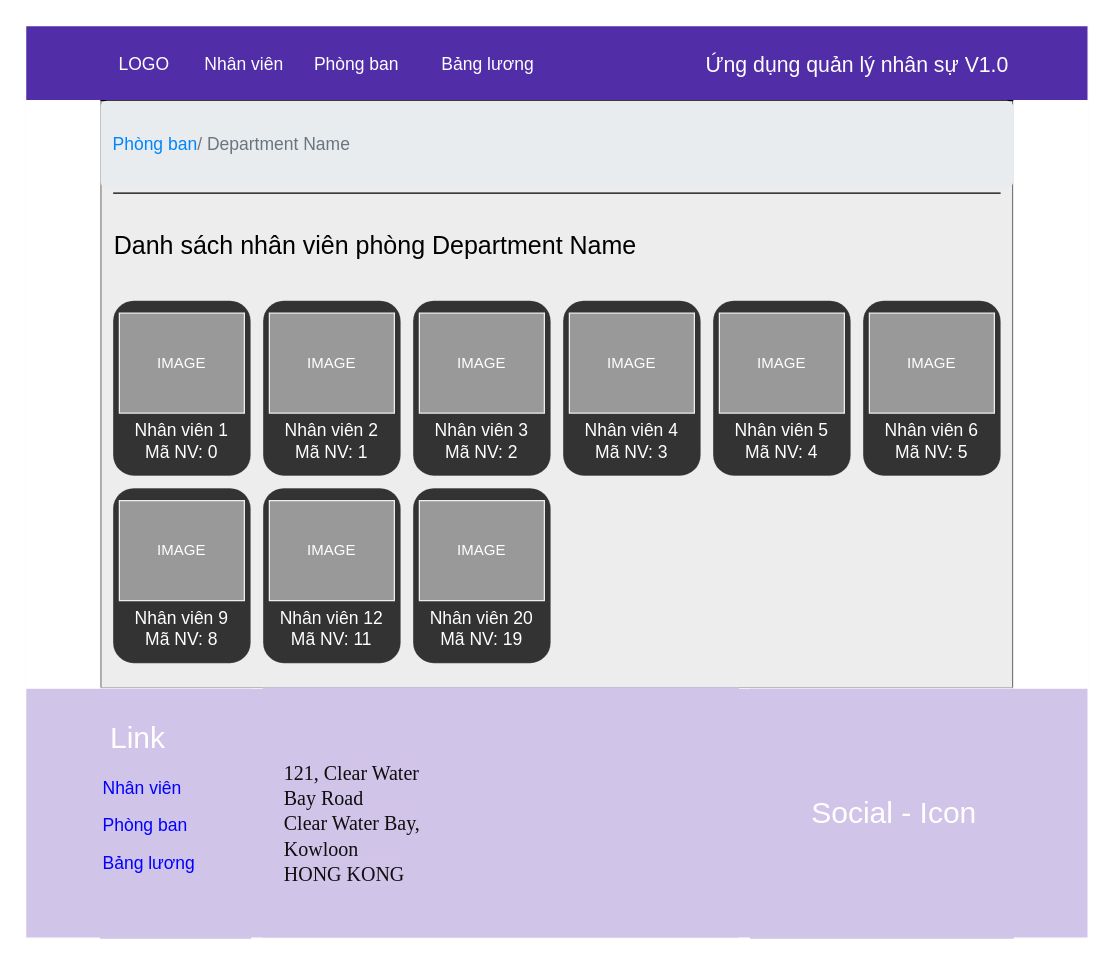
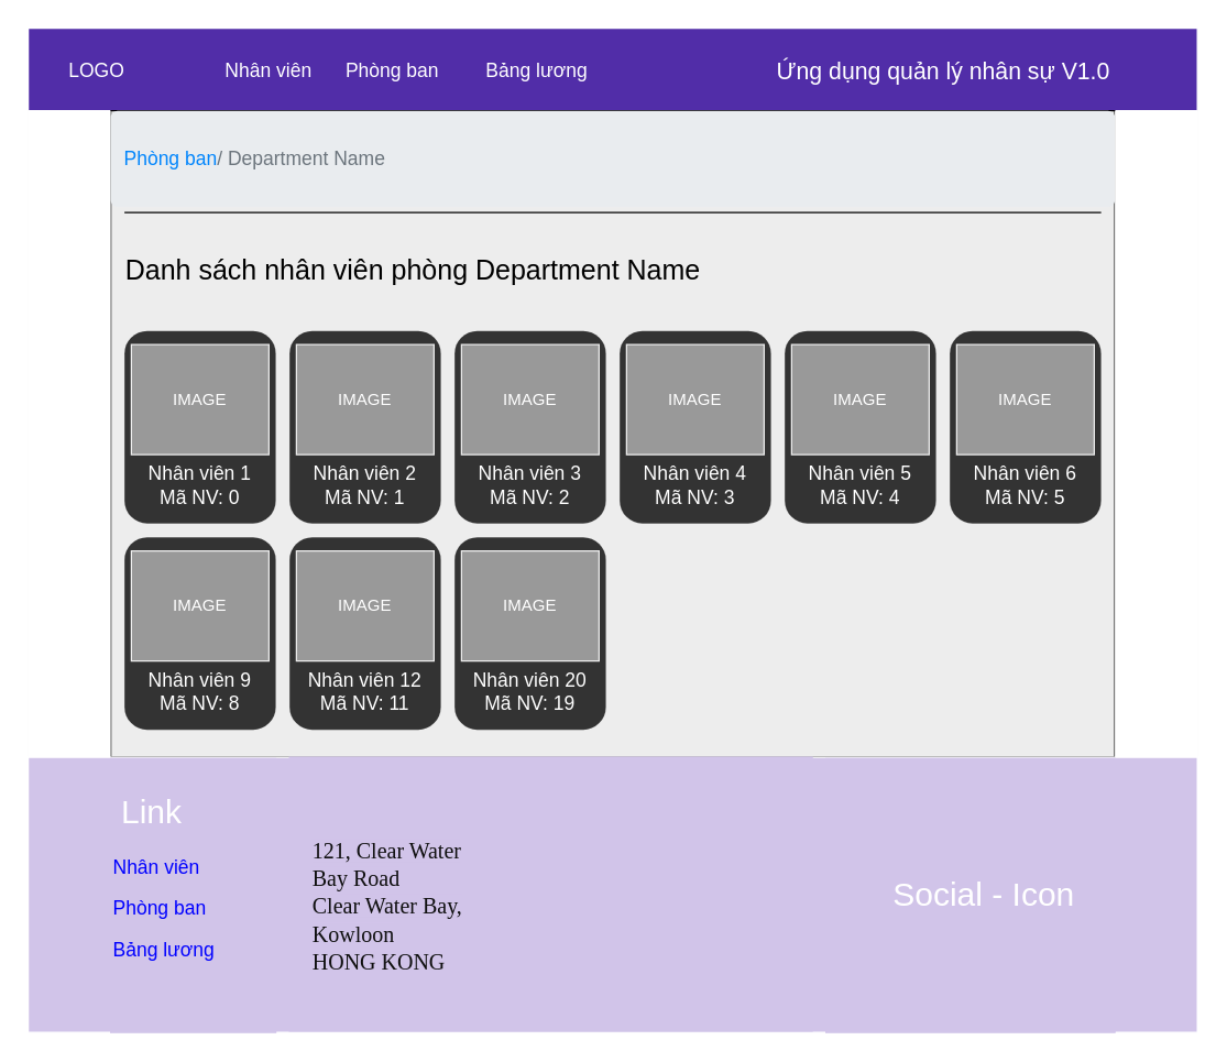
- <mxCell id="8" value="LOGO" style="fillColor=none;strokeColor=none;fontSize=14;align=center;fontColor=#FFFFFF;" parent="1" vertex="1"><mxGeometry x="80" y="30" width="70" height="40" as="geometry" /></mxCell>
+ <mxCell id="8" value="LOGO" style="fillColor=none;strokeColor=none;fontSize=14;align=center;fontColor=#FFFFFF;" parent="1" vertex="1"><mxGeometry x="35" y="30" width="70" height="40" as="geometry" /></mxCell>
